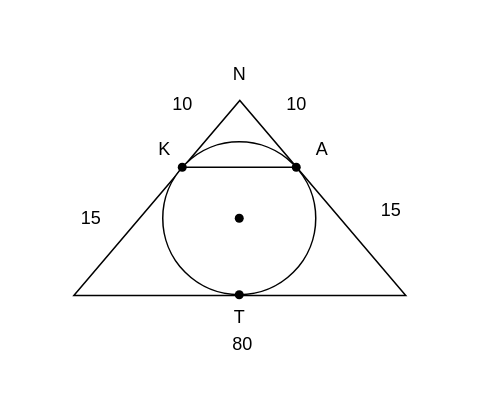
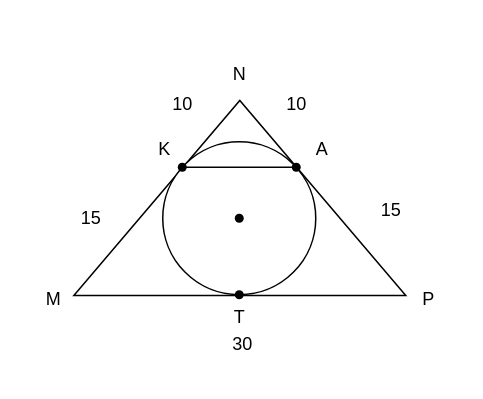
+ <mxCell id="2" value="M" style="text;html=1;align=center;verticalAlign=middle;resizable=0;points=[];autosize=1;strokeColor=none;fillColor=none;" vertex="1" parent="1"><mxGeometry x="20" y="184" width="30" height="30" as="geometry" /></mxCell>
+ <mxCell id="4" value="P" style="text;html=1;align=center;verticalAlign=middle;resizable=0;points=[];autosize=1;strokeColor=none;fillColor=none;" vertex="1" parent="1"><mxGeometry x="270" y="184" width="30" height="30" as="geometry" /></mxCell>
- <mxCell id="19" value="80" style="text;html=1;align=center;verticalAlign=middle;resizable=0;points=[];autosize=1;strokeColor=none;fillColor=none;" vertex="1" parent="1"><mxGeometry x="141" y="214" width="40" height="30" as="geometry" /></mxCell>
+ <mxCell id="19" value="30" style="text;html=1;align=center;verticalAlign=middle;resizable=0;points=[];autosize=1;strokeColor=none;fillColor=none;" vertex="1" parent="1"><mxGeometry x="141" y="214" width="40" height="30" as="geometry" /></mxCell>
